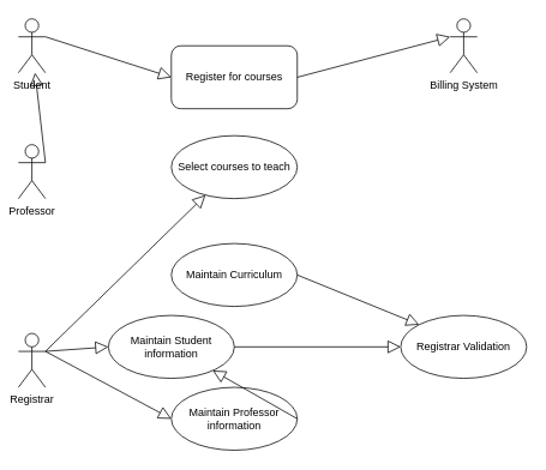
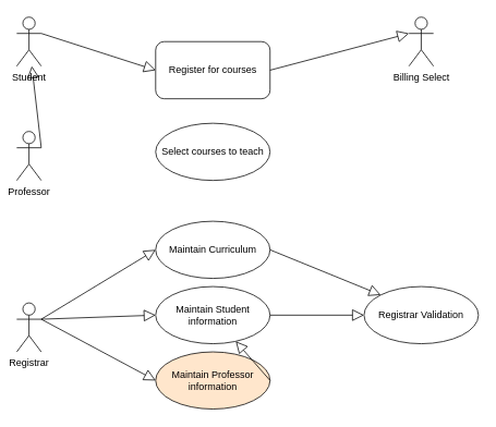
- <mxCell id="5" value="Billing System" style="shape=umlActor;html=1;verticalLabelPosition=bottom;verticalAlign=top;align=center;" vertex="1" parent="1"><mxGeometry x="500" y="20" width="30" height="60" as="geometry" /></mxCell>
+ <mxCell id="5" value="Billing Select" style="shape=umlActor;html=1;verticalLabelPosition=bottom;verticalAlign=top;align=center;" vertex="1" parent="1"><mxGeometry x="500" y="20" width="30" height="60" as="geometry" /></mxCell>
- <mxCell id="12" value="" style="edgeStyle=none;html=1;endArrow=block;endFill=0;endSize=12;verticalAlign=bottom;rounded=0;exitX=1;exitY=0.333;exitDx=0;exitDy=0;exitPerimeter=0;" edge="1" parent="1" source="7" target="13"><mxGeometry width="160" relative="1" as="geometry"><mxPoint x="170" y="490" as="sourcePoint" /><mxPoint x="331" y="560" as="targetPoint" /></mxGeometry></mxCell>
+ <mxCell id="12" value="" style="edgeStyle=none;html=1;endArrow=block;endFill=0;endSize=12;verticalAlign=bottom;rounded=0;exitX=1;exitY=0.333;exitDx=0;exitDy=0;exitPerimeter=0;entryX=0;entryY=0.5;entryDx=0;entryDy=0;" edge="1" parent="1" source="7" target="14"><mxGeometry width="160" relative="1" as="geometry"><mxPoint x="170" y="490" as="sourcePoint" /><mxPoint x="331" y="560" as="targetPoint" /></mxGeometry></mxCell>
- <mxCell id="15" value="Maintain Student information" style="ellipse;whiteSpace=wrap;html=1;" vertex="1" parent="1"><mxGeometry x="120" y="350" width="140" height="70" as="geometry" /></mxCell>
+ <mxCell id="15" value="Maintain Student information" style="ellipse;whiteSpace=wrap;html=1;" vertex="1" parent="1"><mxGeometry x="190" y="350" width="140" height="70" as="geometry" /></mxCell>
- <mxCell id="16" value="Maintain Professor information" style="ellipse;whiteSpace=wrap;html=1;" vertex="1" parent="1"><mxGeometry x="190" y="430" width="140" height="70" as="geometry" /></mxCell>
+ <mxCell id="16" value="Maintain Professor information" style="ellipse;whiteSpace=wrap;html=1;fillColor=#ffe6cc;" vertex="1" parent="1"><mxGeometry x="190" y="430" width="140" height="70" as="geometry" /></mxCell>
